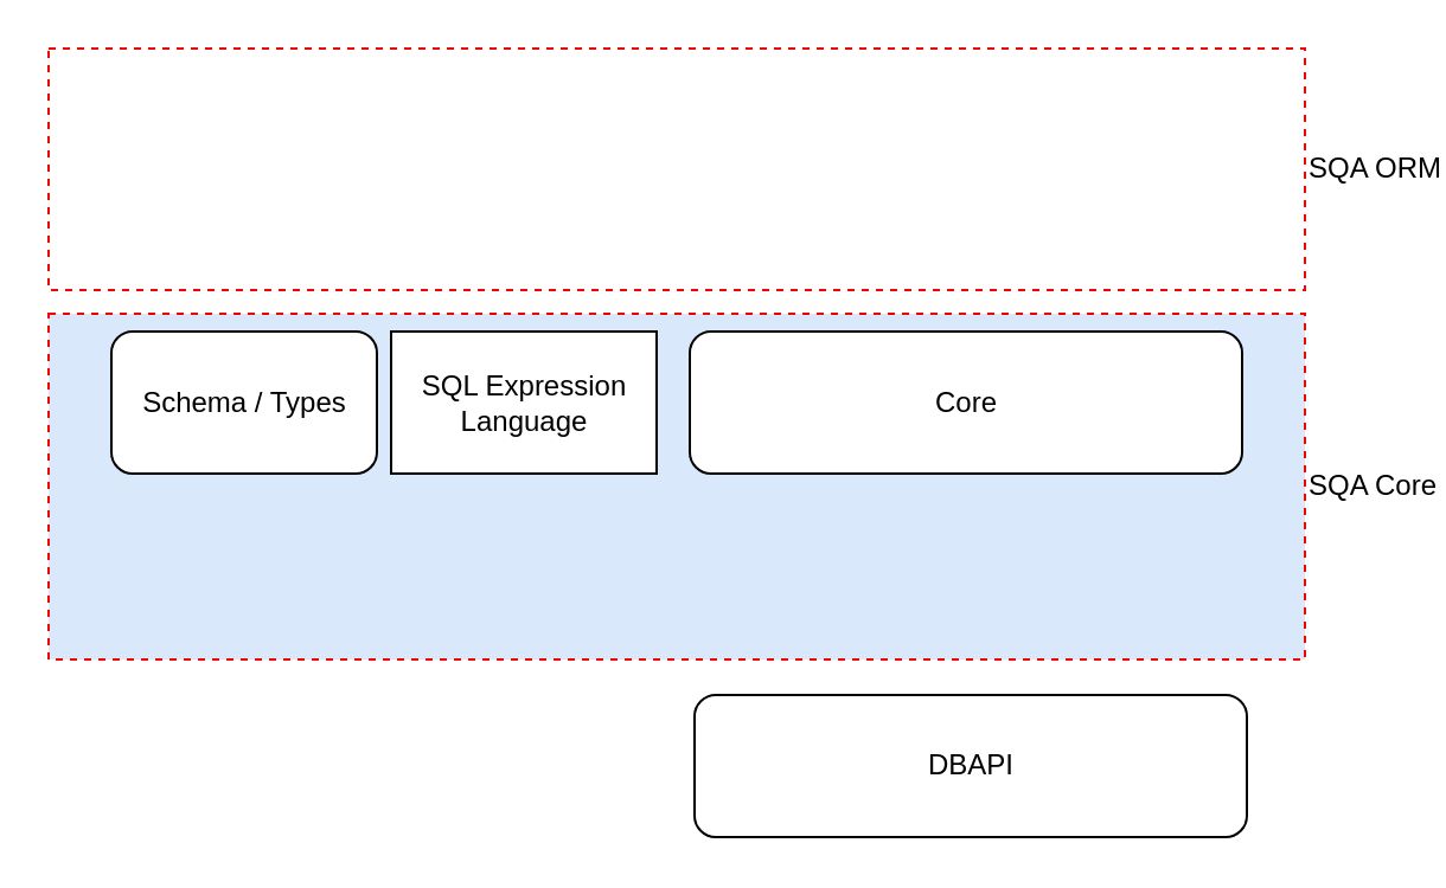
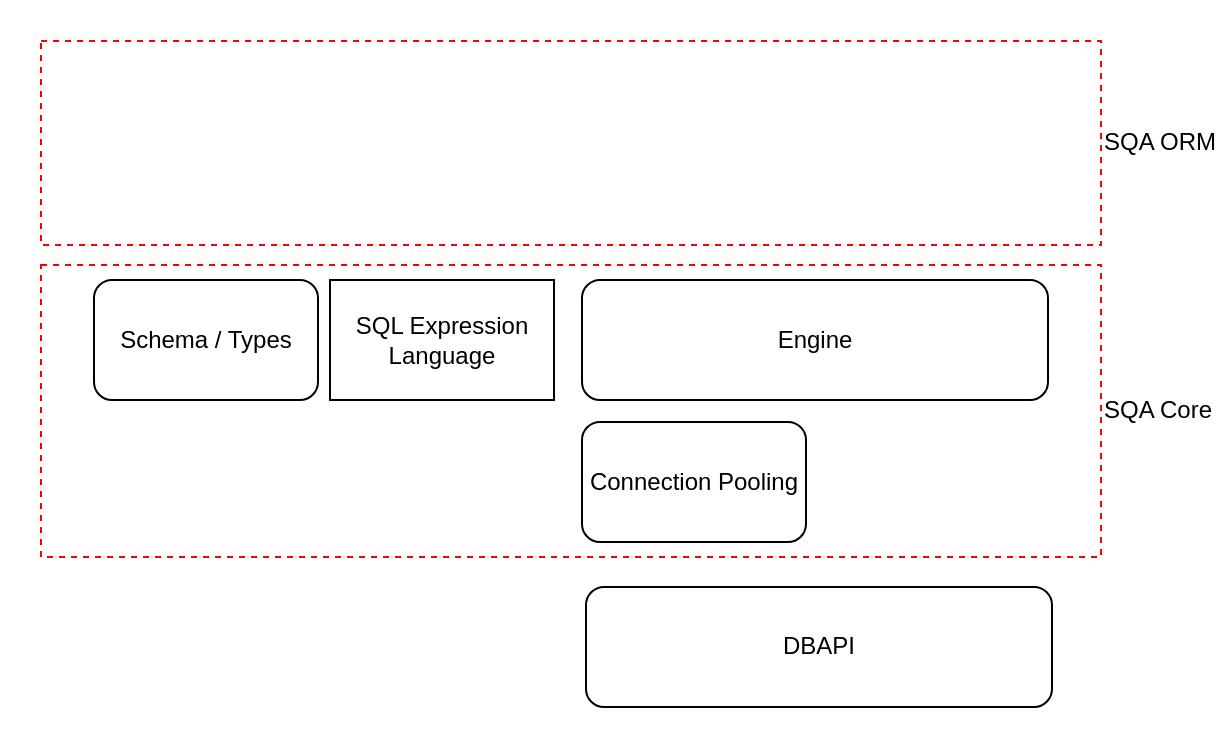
- <mxCell id="8" value="Core" style="rounded=1;whiteSpace=wrap;html=1;" vertex="1" parent="5"><mxGeometry x="244" width="233" height="60" as="geometry" /></mxCell>
+ <mxCell id="8" value="Engine" style="rounded=1;whiteSpace=wrap;html=1;" vertex="1" parent="5"><mxGeometry x="244" width="233" height="60" as="geometry" /></mxCell>
- <mxCell id="4" value="SQA Core" style="rounded=0;whiteSpace=wrap;html=1;dashed=1;strokeColor=#FF0000;labelPosition=right;verticalLabelPosition=middle;align=left;verticalAlign=middle;fillColor=#dae8fc;" vertex="1" parent="3"><mxGeometry width="530" height="146" as="geometry" /></mxCell>
+ <mxCell id="4" value="SQA Core" style="rounded=0;whiteSpace=wrap;html=1;dashed=1;strokeColor=#FF0000;labelPosition=right;verticalLabelPosition=middle;align=left;verticalAlign=middle;" vertex="1" parent="3"><mxGeometry width="530" height="146" as="geometry" /></mxCell>
+ <mxCell id="9" value="Connection Pooling" style="rounded=1;whiteSpace=wrap;html=1;" vertex="1" parent="5"><mxGeometry x="244" y="71" width="112" height="60" as="geometry" /></mxCell>
